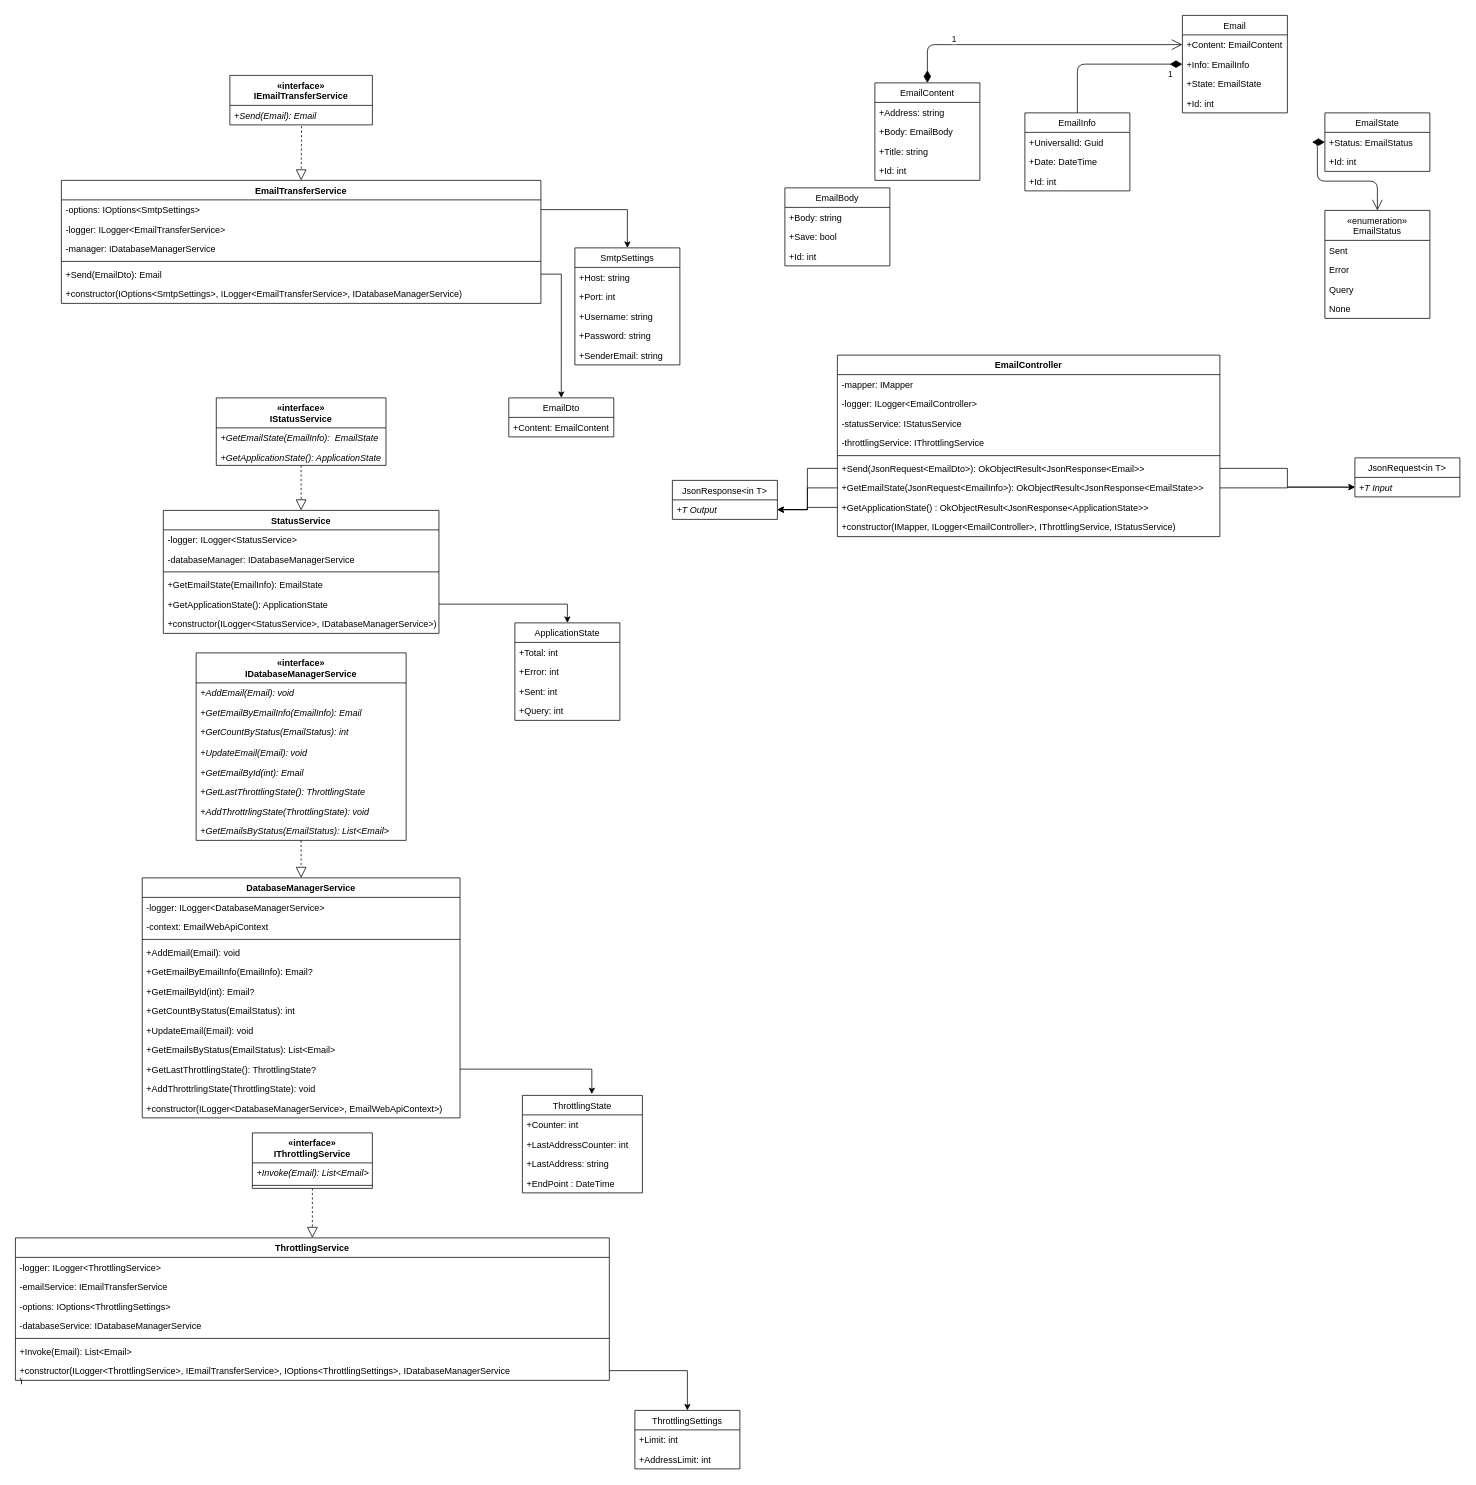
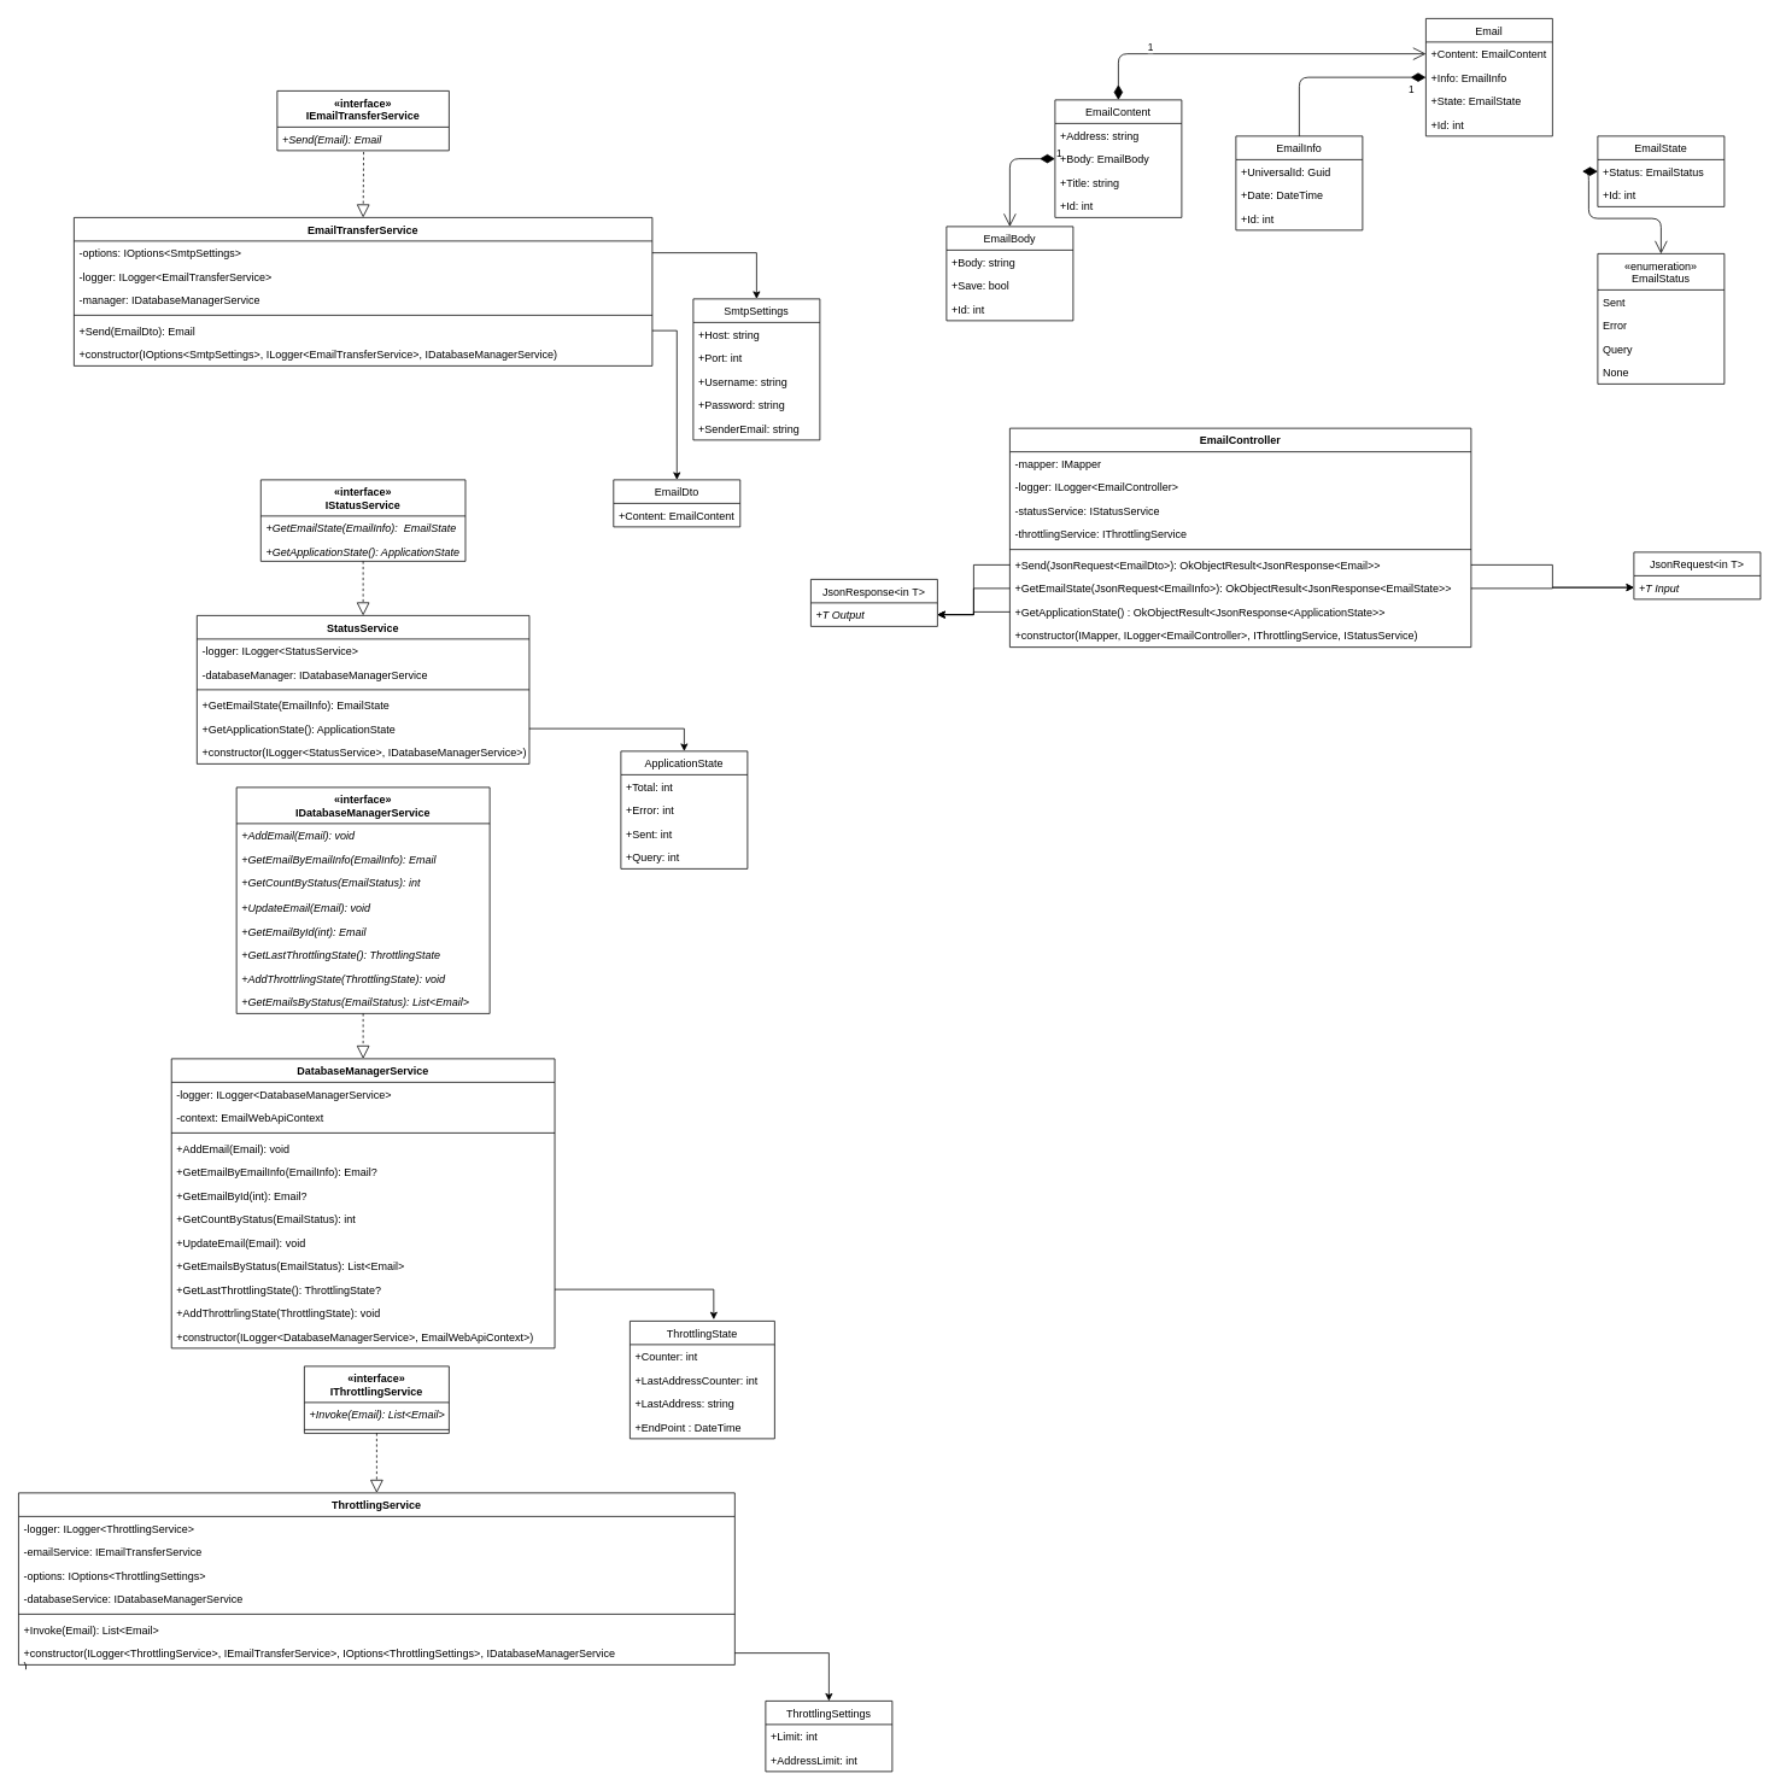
+ <mxCell id="38" value="1" style="endArrow=open;html=1;endSize=12;startArrow=diamondThin;startSize=14;startFill=1;edgeStyle=orthogonalEdgeStyle;align=left;verticalAlign=bottom;exitX=0;exitY=0.5;exitDx=0;exitDy=0;entryX=0.5;entryY=0;entryDx=0;entryDy=0;" parent="1" source="58" target="61" edge="1"><mxGeometry x="-1" y="3" relative="1" as="geometry"><mxPoint x="996" y="230" as="sourcePoint" /><mxPoint x="1156" y="230" as="targetPoint" /></mxGeometry></mxCell>
